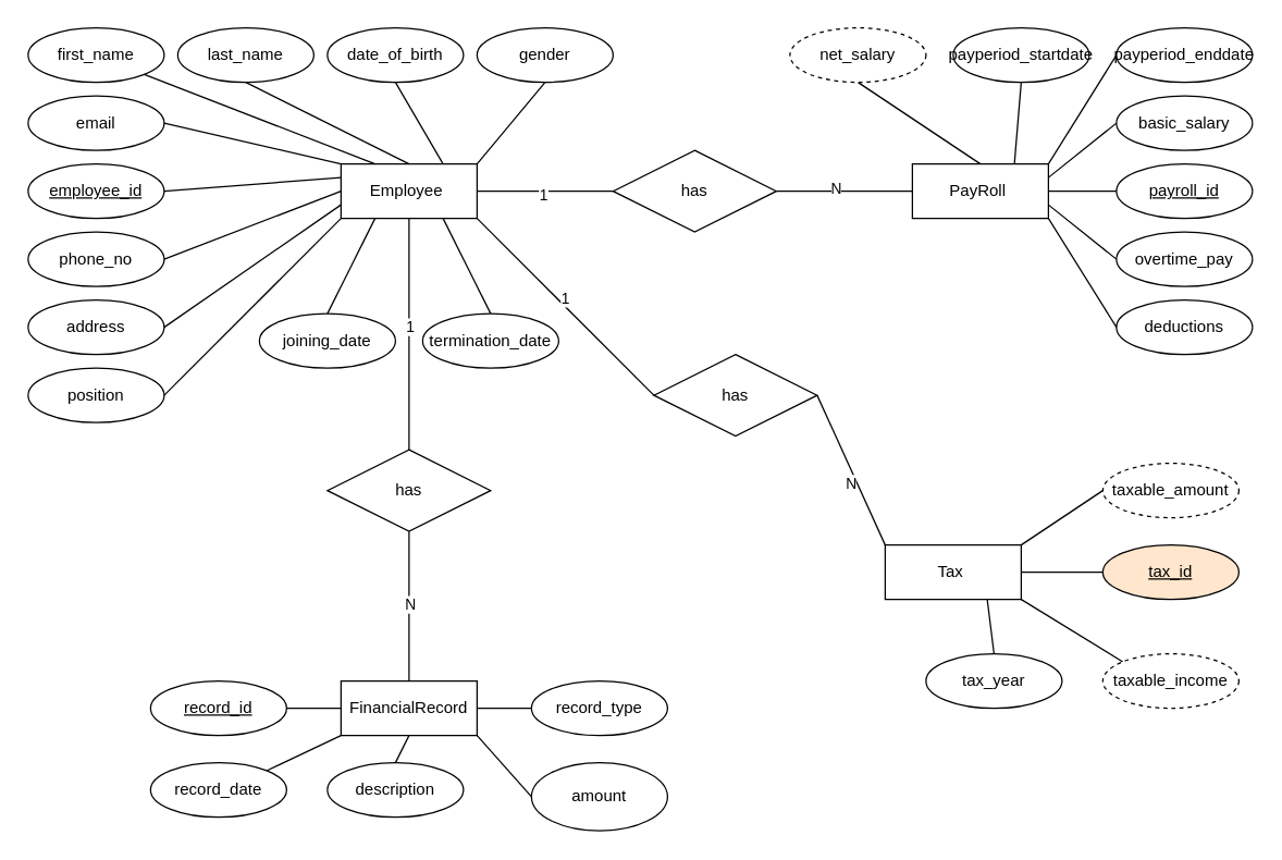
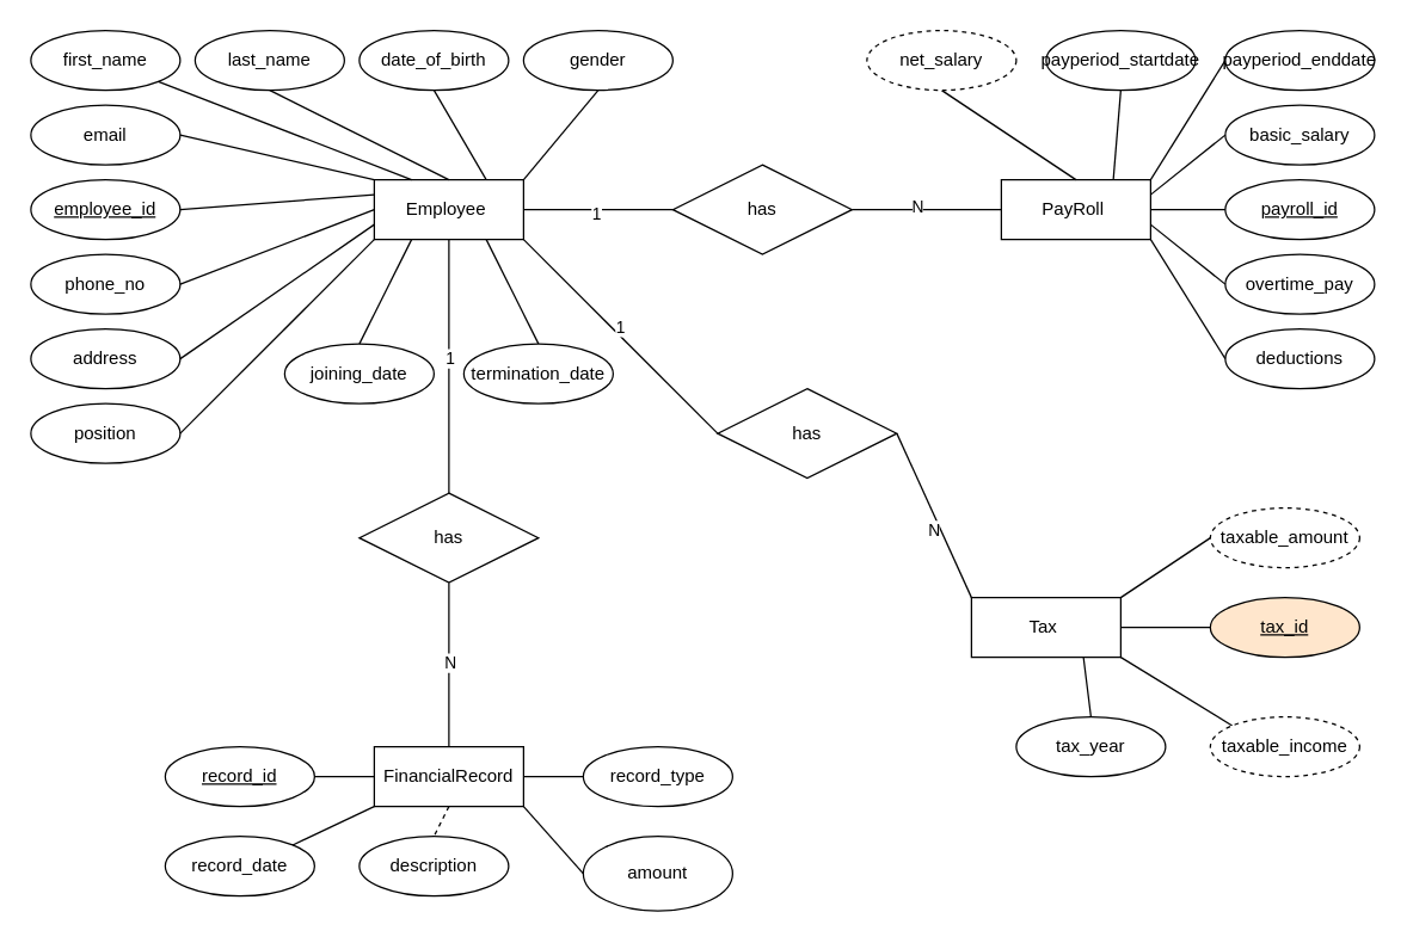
- <mxCell id="68" value="" style="endArrow=none;html=1;rounded=0;exitX=0.5;exitY=1;exitDx=0;exitDy=0;entryX=0.5;entryY=0;entryDx=0;entryDy=0;" parent="1" source="27" target="48" edge="1"><mxGeometry relative="1" as="geometry"><mxPoint x="500" y="380" as="sourcePoint" /><mxPoint x="500" y="490" as="targetPoint" /></mxGeometry></mxCell>
+ <mxCell id="68" value="" style="endArrow=none;html=1;rounded=0;exitX=0.5;exitY=1;exitDx=0;exitDy=0;entryX=0.5;entryY=0;entryDx=0;entryDy=0;dashed=1;" parent="1" source="27" target="48" edge="1"><mxGeometry relative="1" as="geometry"><mxPoint x="500" y="380" as="sourcePoint" /><mxPoint x="500" y="490" as="targetPoint" /></mxGeometry></mxCell>
